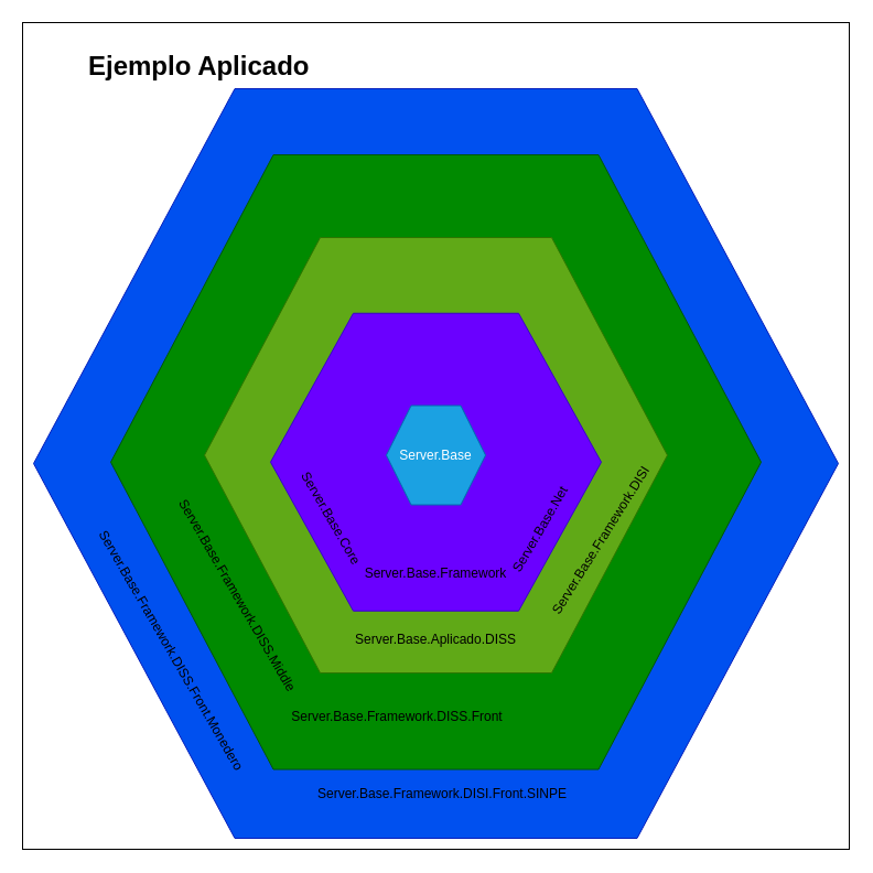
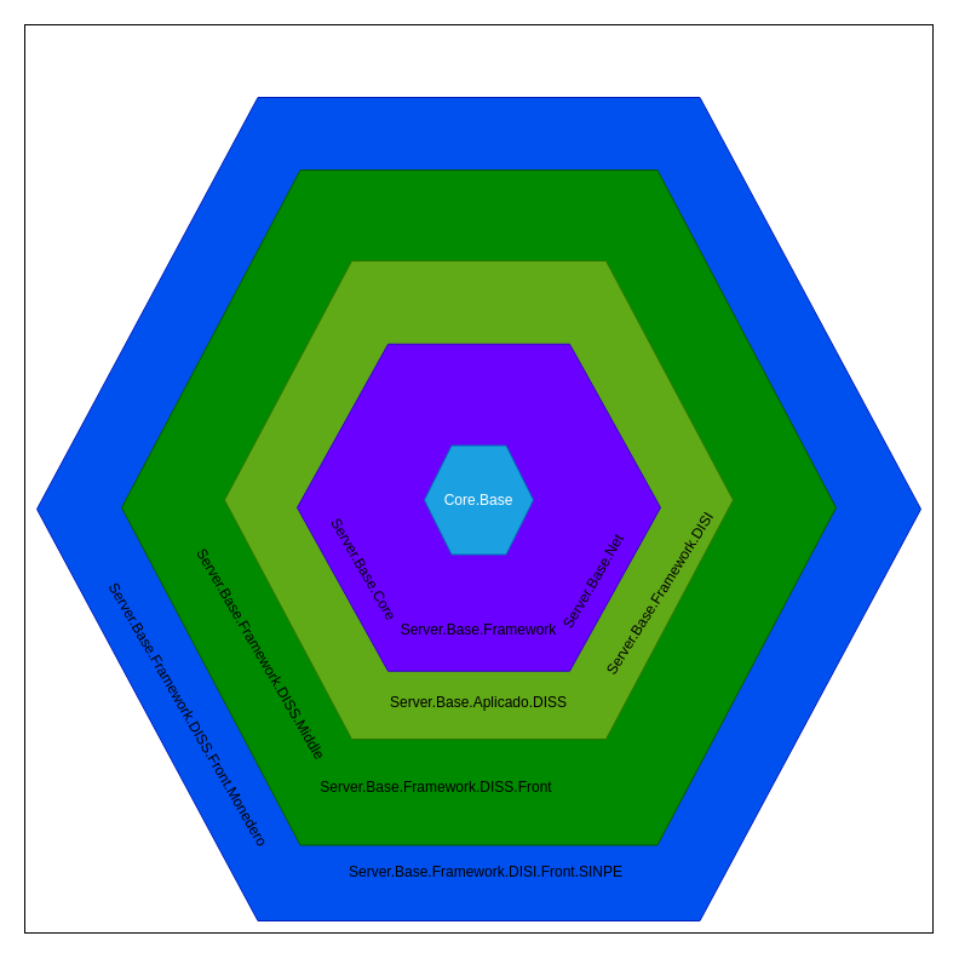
- <mxCell id="17" value="&lt;h1&gt;Ejemplo Aplicado&lt;/h1&gt;&lt;p&gt;&lt;br&gt;&lt;/p&gt;" style="text;html=1;strokeColor=none;fillColor=none;spacing=5;spacingTop=-20;whiteSpace=wrap;overflow=hidden;rounded=0;" parent="1" vertex="1"><mxGeometry x="75" y="40" width="560" height="40" as="geometry" /></mxCell>
- <mxCell id="7" value="Server.Base" style="shape=hexagon;perimeter=hexagonPerimeter2;whiteSpace=wrap;html=1;fillColor=#1ba1e2;strokeColor=#006EAF;fontColor=#ffffff;" parent="1" vertex="1"><mxGeometry x="350" y="367.5" width="90" height="90" as="geometry" /></mxCell>
+ <mxCell id="7" value="Core.Base" style="shape=hexagon;perimeter=hexagonPerimeter2;whiteSpace=wrap;html=1;fillColor=#1ba1e2;strokeColor=#006EAF;fontColor=#ffffff;" parent="1" vertex="1"><mxGeometry x="350" y="367.5" width="90" height="90" as="geometry" /></mxCell>
